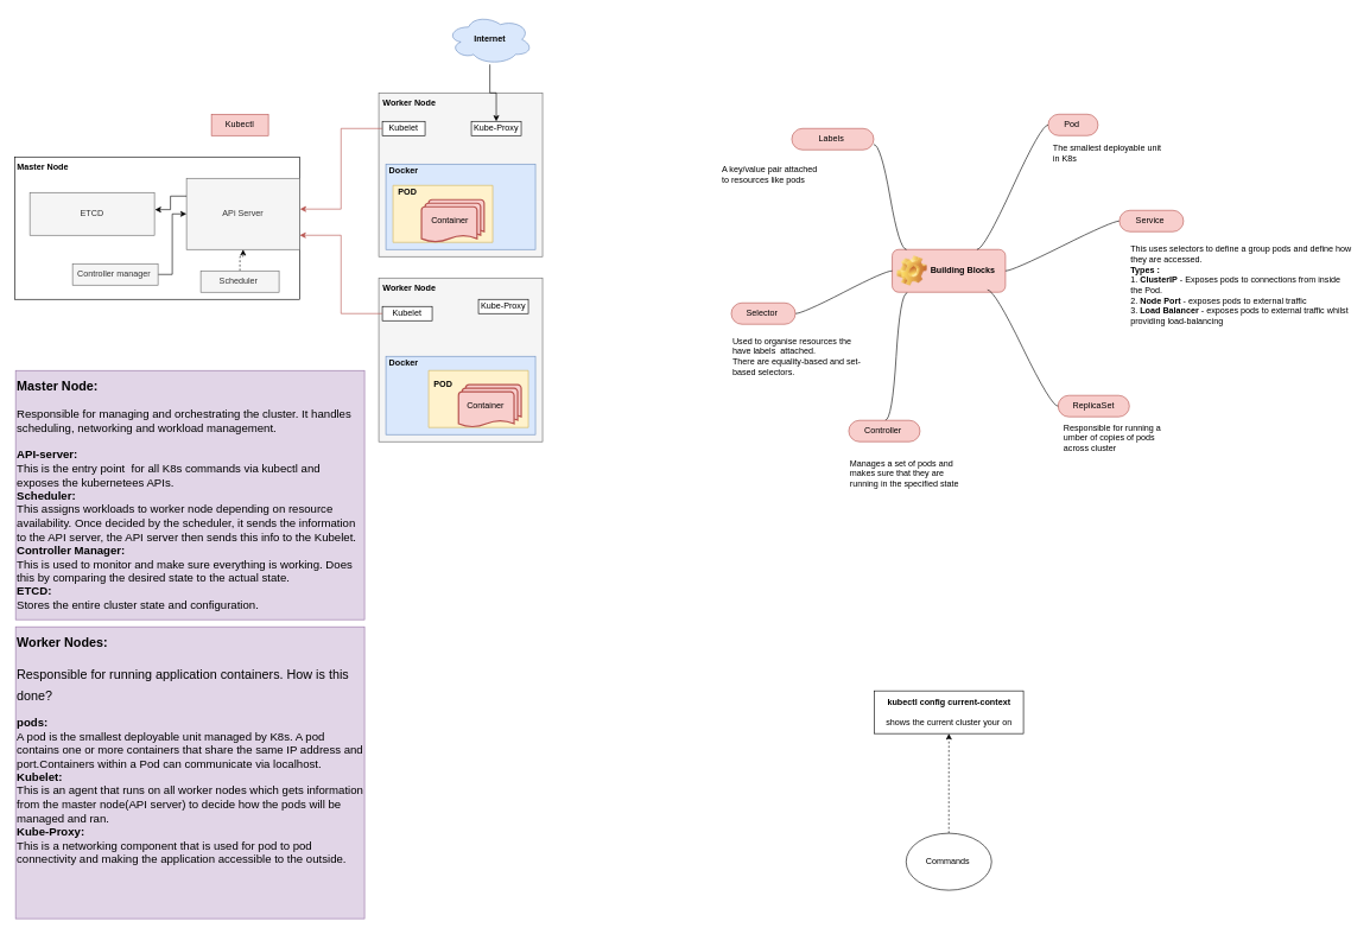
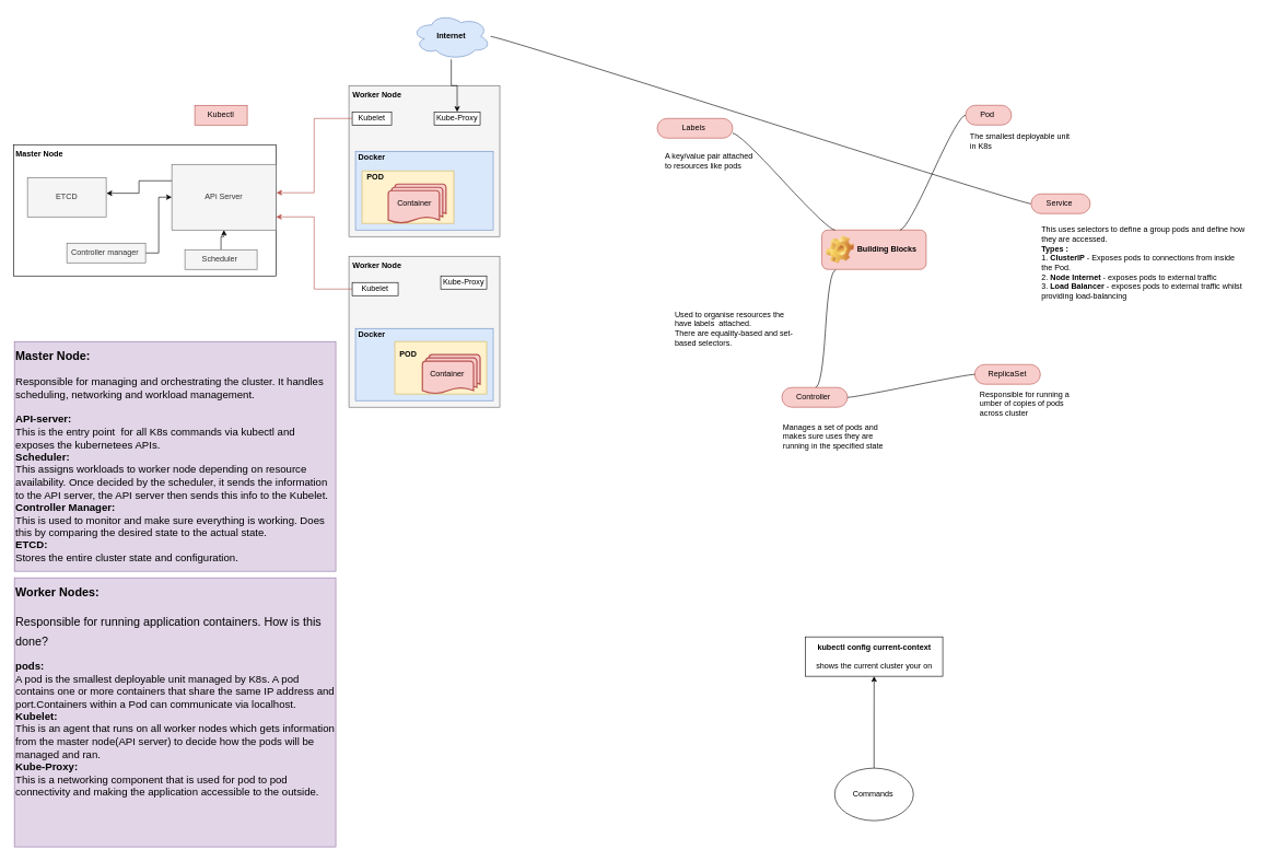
- <mxCell id="42" value="Labels&amp;nbsp;" style="whiteSpace=wrap;html=1;rounded=1;arcSize=50;align=center;verticalAlign=middle;strokeWidth=1;autosize=1;spacing=4;treeFolding=1;treeMoving=1;newEdgeStyle={&quot;edgeStyle&quot;:&quot;entityRelationEdgeStyle&quot;,&quot;startArrow&quot;:&quot;none&quot;,&quot;endArrow&quot;:&quot;none&quot;,&quot;segment&quot;:10,&quot;curved&quot;:1,&quot;sourcePerimeterSpacing&quot;:0,&quot;targetPerimeterSpacing&quot;:0};fillColor=#f8cecc;strokeColor=#b85450;" vertex="1" parent="1"><mxGeometry x="1111" y="180" width="115" height="30" as="geometry" /></mxCell>
+ <mxCell id="42" value="Labels&amp;nbsp;" style="whiteSpace=wrap;html=1;rounded=1;arcSize=50;align=center;verticalAlign=middle;strokeWidth=1;autosize=1;spacing=4;treeFolding=1;treeMoving=1;newEdgeStyle={&quot;edgeStyle&quot;:&quot;entityRelationEdgeStyle&quot;,&quot;startArrow&quot;:&quot;none&quot;,&quot;endArrow&quot;:&quot;none&quot;,&quot;segment&quot;:10,&quot;curved&quot;:1,&quot;sourcePerimeterSpacing&quot;:0,&quot;targetPerimeterSpacing&quot;:0};fillColor=#f8cecc;strokeColor=#b85450;" vertex="1" parent="1"><mxGeometry x="1001" y="180" width="115" height="30" as="geometry" /></mxCell>
- <mxCell id="37" value="ETCD" style="rounded=0;whiteSpace=wrap;html=1;fillColor=#f5f5f5;fontColor=#333333;strokeColor=#666666;" vertex="1" parent="1"><mxGeometry x="41" y="270" width="175" height="60" as="geometry" /></mxCell>
+ <mxCell id="37" value="ETCD" style="rounded=0;whiteSpace=wrap;html=1;fillColor=#f5f5f5;fontColor=#333333;strokeColor=#666666;" vertex="1" parent="1"><mxGeometry x="41" y="270" width="120" height="60" as="geometry" /></mxCell>
- <mxCell id="49" style="edgeStyle=entityRelationEdgeStyle;rounded=0;orthogonalLoop=1;jettySize=auto;html=1;startArrow=none;endArrow=none;segment=10;curved=1;sourcePerimeterSpacing=0;targetPerimeterSpacing=0;entryX=1;entryY=0.5;entryDx=0;entryDy=0;" edge="1" parent="1" source="50" target="29"><mxGeometry relative="1" as="geometry" /></mxCell>
+ <mxCell id="49" style="edgeStyle=entityRelationEdgeStyle;rounded=0;orthogonalLoop=1;jettySize=auto;html=1;startArrow=none;endArrow=none;segment=10;curved=1;sourcePerimeterSpacing=0;targetPerimeterSpacing=0;" edge="1" parent="1" source="50" target="40"><mxGeometry relative="1" as="geometry" /></mxCell>
- <mxCell id="33" value="" style="edgeStyle=orthogonalEdgeStyle;rounded=0;orthogonalLoop=1;jettySize=auto;html=1;dashed=1;" edge="1" parent="1" source="34" target="27"><mxGeometry relative="1" as="geometry" /></mxCell>
+ <mxCell id="33" value="" style="edgeStyle=orthogonalEdgeStyle;rounded=0;orthogonalLoop=1;jettySize=auto;html=1;" edge="1" parent="1" source="34" target="27"><mxGeometry relative="1" as="geometry" /></mxCell>
- <mxCell id="54" value="This uses selectors to define a group pods and define how they are accessed.&amp;nbsp;&lt;div&gt;&lt;b&gt;Types :&lt;/b&gt;&lt;/div&gt;&lt;div&gt;1.&lt;b&gt; ClusterIP&lt;/b&gt; - Exposes pods to connections from inside the Pod.&lt;/div&gt;&lt;div&gt;2. &lt;b&gt;Node Port&lt;/b&gt; - exposes pods to external traffic&lt;/div&gt;&lt;div&gt;3. &lt;b&gt;Load Balancer &lt;/b&gt;- exposes pods to external traffic whilst providing load-balancing&amp;nbsp;&lt;/div&gt;" style="text;html=1;align=left;verticalAlign=middle;whiteSpace=wrap;rounded=0;" vertex="1" parent="1"><mxGeometry x="1585" y="340" width="316" height="120" as="geometry" /></mxCell>
+ <mxCell id="54" value="This uses selectors to define a group pods and define how they are accessed.&amp;nbsp;&lt;div&gt;&lt;b&gt;Types :&lt;/b&gt;&lt;/div&gt;&lt;div&gt;1.&lt;b&gt; ClusterIP&lt;/b&gt; - Exposes pods to connections from inside the Pod.&lt;/div&gt;&lt;div&gt;2. &lt;b&gt;Node Internet&lt;/b&gt; - exposes pods to external traffic&lt;/div&gt;&lt;div&gt;3. &lt;b&gt;Load Balancer &lt;/b&gt;- exposes pods to external traffic whilst providing load-balancing&amp;nbsp;&lt;/div&gt;" style="text;html=1;align=left;verticalAlign=middle;whiteSpace=wrap;rounded=0;" vertex="1" parent="1"><mxGeometry x="1585" y="340" width="316" height="120" as="geometry" /></mxCell>
- <mxCell id="43" style="edgeStyle=entityRelationEdgeStyle;rounded=0;orthogonalLoop=1;jettySize=auto;html=1;startArrow=none;endArrow=none;segment=10;curved=1;sourcePerimeterSpacing=0;targetPerimeterSpacing=0;entryX=0;entryY=0.5;entryDx=0;entryDy=0;" edge="1" parent="1" source="44" target="29"><mxGeometry relative="1" as="geometry" /></mxCell>
- <mxCell id="44" value="Selector&amp;nbsp;" style="whiteSpace=wrap;html=1;rounded=1;arcSize=50;align=center;verticalAlign=middle;strokeWidth=1;autosize=1;spacing=4;treeFolding=1;treeMoving=1;newEdgeStyle={&quot;edgeStyle&quot;:&quot;entityRelationEdgeStyle&quot;,&quot;startArrow&quot;:&quot;none&quot;,&quot;endArrow&quot;:&quot;none&quot;,&quot;segment&quot;:10,&quot;curved&quot;:1,&quot;sourcePerimeterSpacing&quot;:0,&quot;targetPerimeterSpacing&quot;:0};fillColor=#f8cecc;strokeColor=#b85450;" vertex="1" parent="1"><mxGeometry x="1026" y="425" width="90" height="30" as="geometry" /></mxCell>
- <mxCell id="48" style="edgeStyle=entityRelationEdgeStyle;rounded=0;orthogonalLoop=1;jettySize=auto;html=1;startArrow=none;endArrow=none;segment=10;curved=1;sourcePerimeterSpacing=0;targetPerimeterSpacing=0;entryX=0.841;entryY=0.945;entryDx=0;entryDy=0;entryPerimeter=0;" edge="1" parent="1" source="47" target="29"><mxGeometry relative="1" as="geometry" /></mxCell>
+ <mxCell id="48" style="edgeStyle=entityRelationEdgeStyle;rounded=0;orthogonalLoop=1;jettySize=auto;html=1;startArrow=none;endArrow=none;segment=10;curved=1;sourcePerimeterSpacing=0;targetPerimeterSpacing=0;" edge="1" parent="1" source="47" target="46"><mxGeometry relative="1" as="geometry" /></mxCell>
- <mxCell id="56" value="Manages a set of pods and makes sure that they are running in the specified state" style="text;html=1;align=left;verticalAlign=middle;whiteSpace=wrap;rounded=0;" vertex="1" parent="1"><mxGeometry x="1191" y="650" width="160" height="30" as="geometry" /></mxCell>
+ <mxCell id="56" value="Manages a set of pods and makes sure uses they are running in the specified state" style="text;html=1;align=left;verticalAlign=middle;whiteSpace=wrap;rounded=0;" vertex="1" parent="1"><mxGeometry x="1191" y="650" width="160" height="30" as="geometry" /></mxCell>
- <mxCell id="57" value="" style="edgeStyle=orthogonalEdgeStyle;rounded=0;orthogonalLoop=1;jettySize=auto;html=1;dashed=1;" edge="1" parent="1" source="58" target="59"><mxGeometry relative="1" as="geometry" /></mxCell>
+ <mxCell id="57" value="" style="edgeStyle=orthogonalEdgeStyle;rounded=0;orthogonalLoop=1;jettySize=auto;html=1;" edge="1" parent="1" source="58" target="59"><mxGeometry relative="1" as="geometry" /></mxCell>
